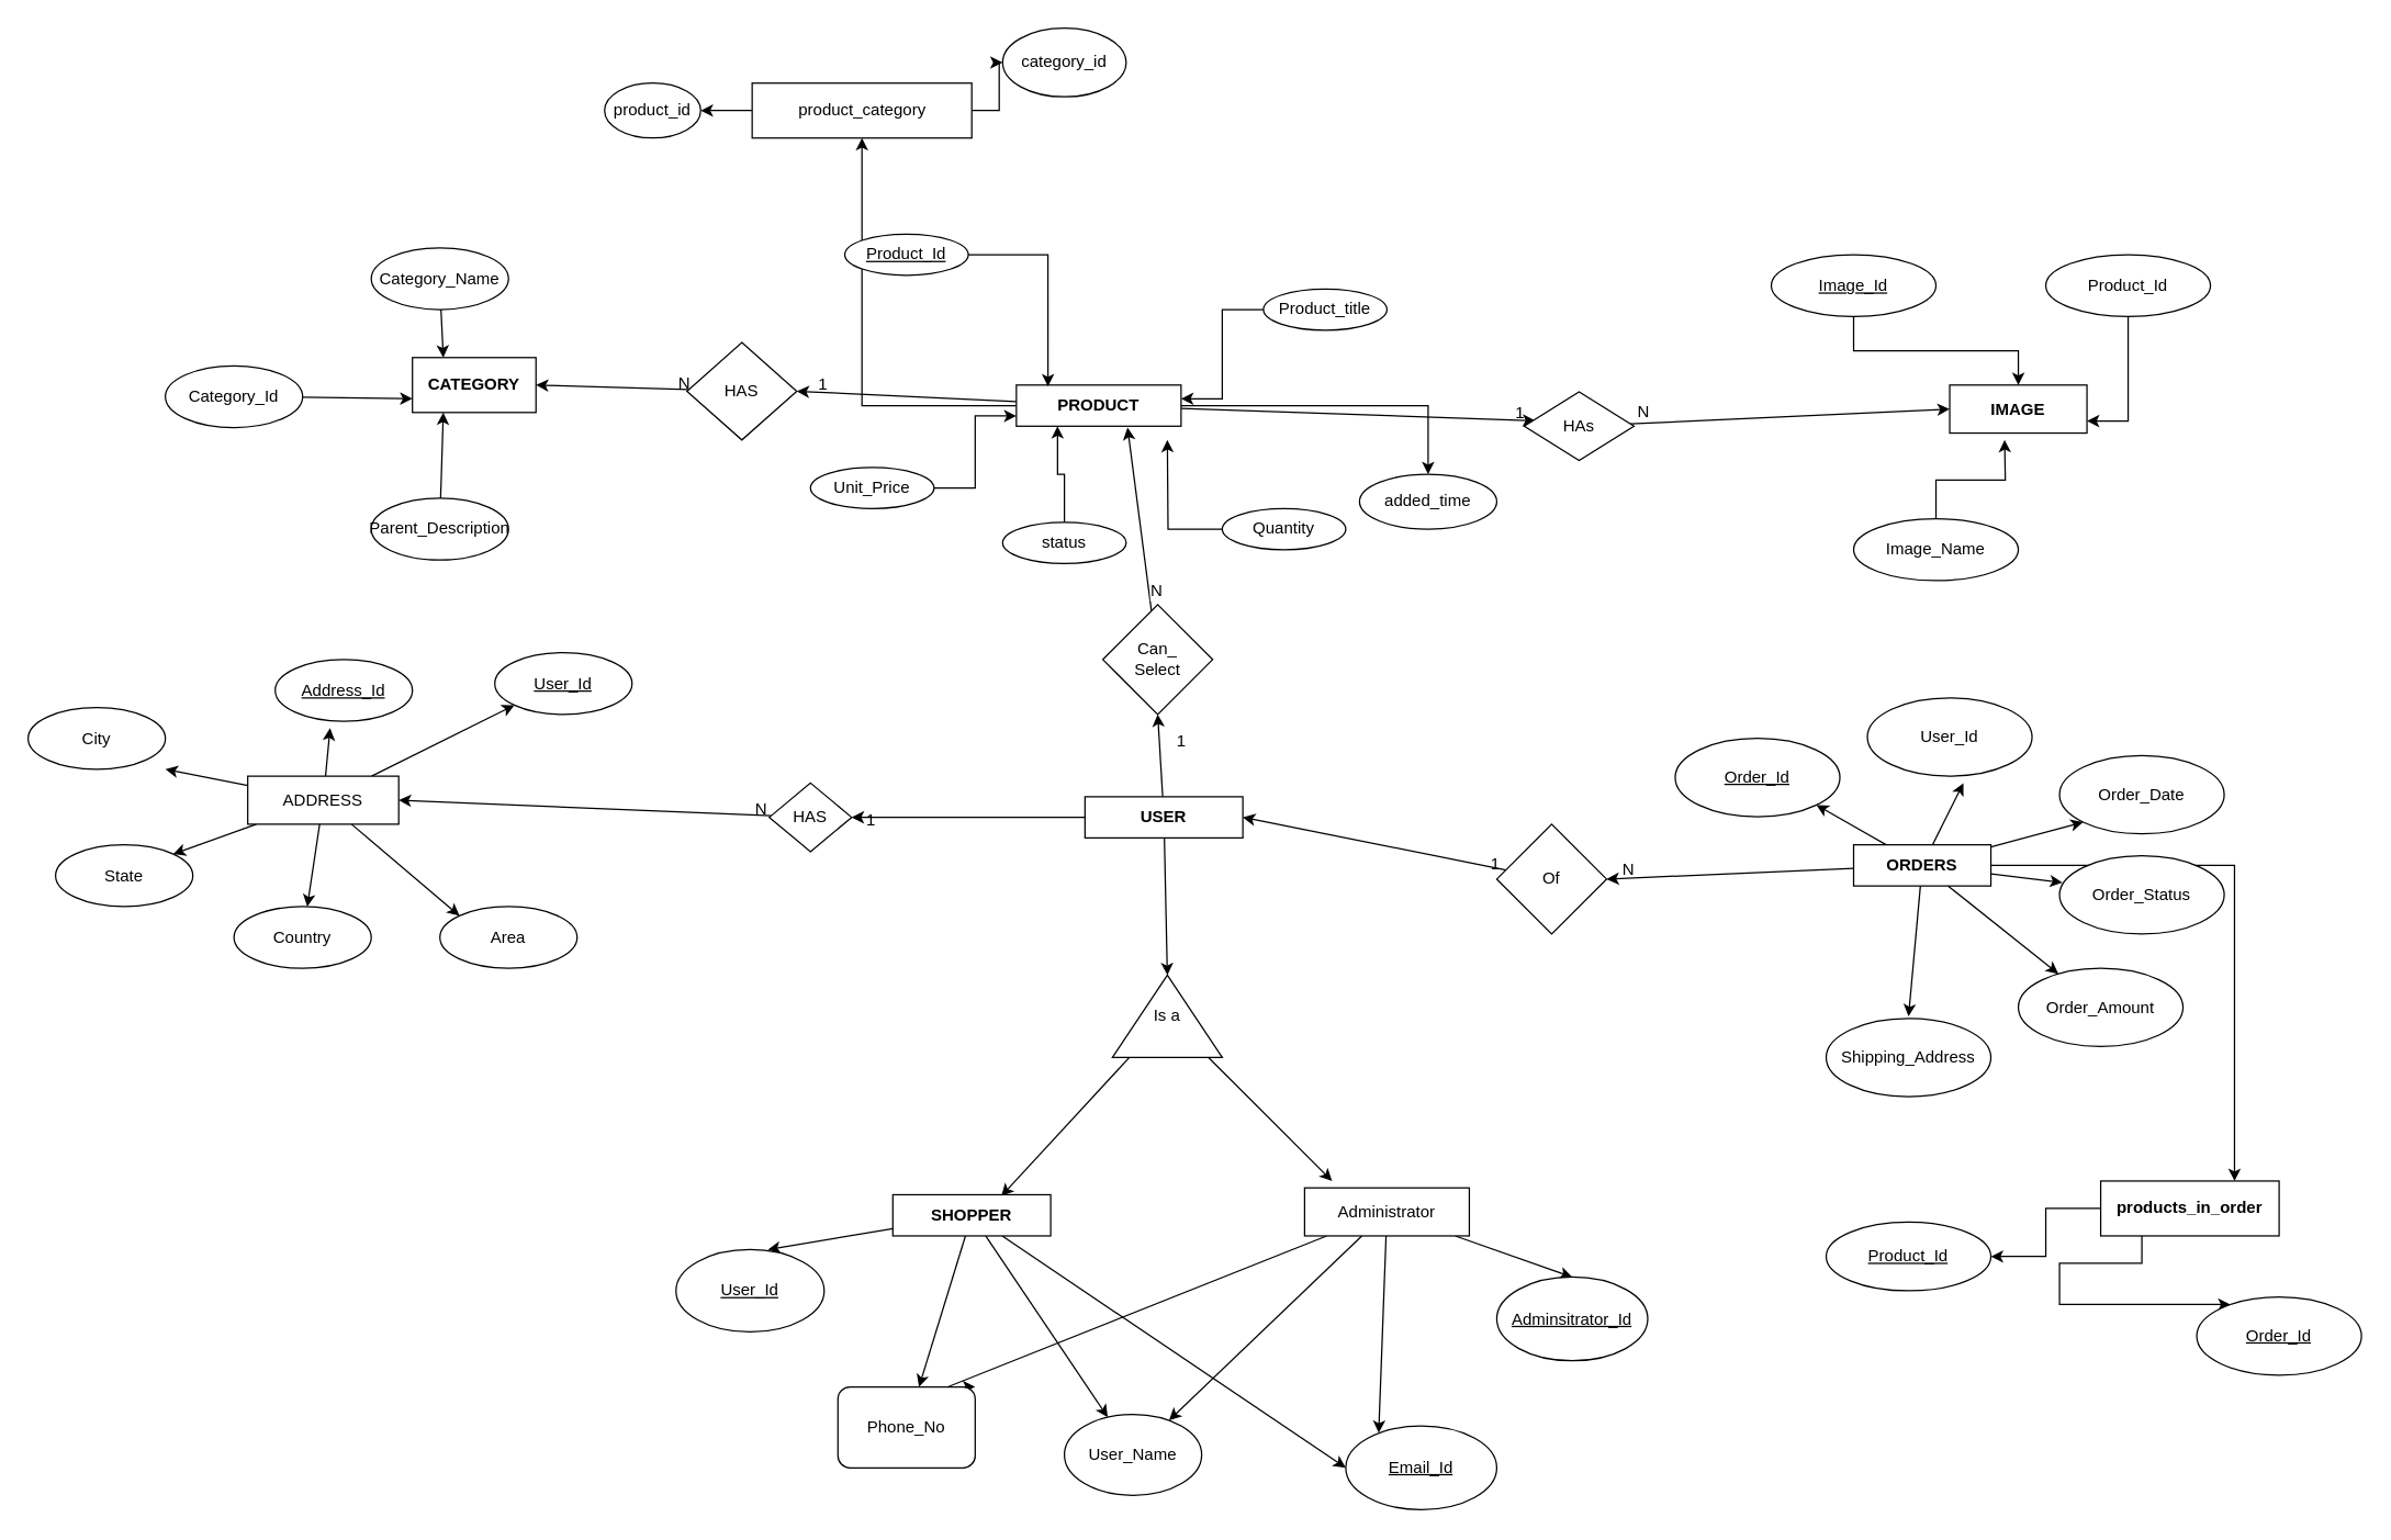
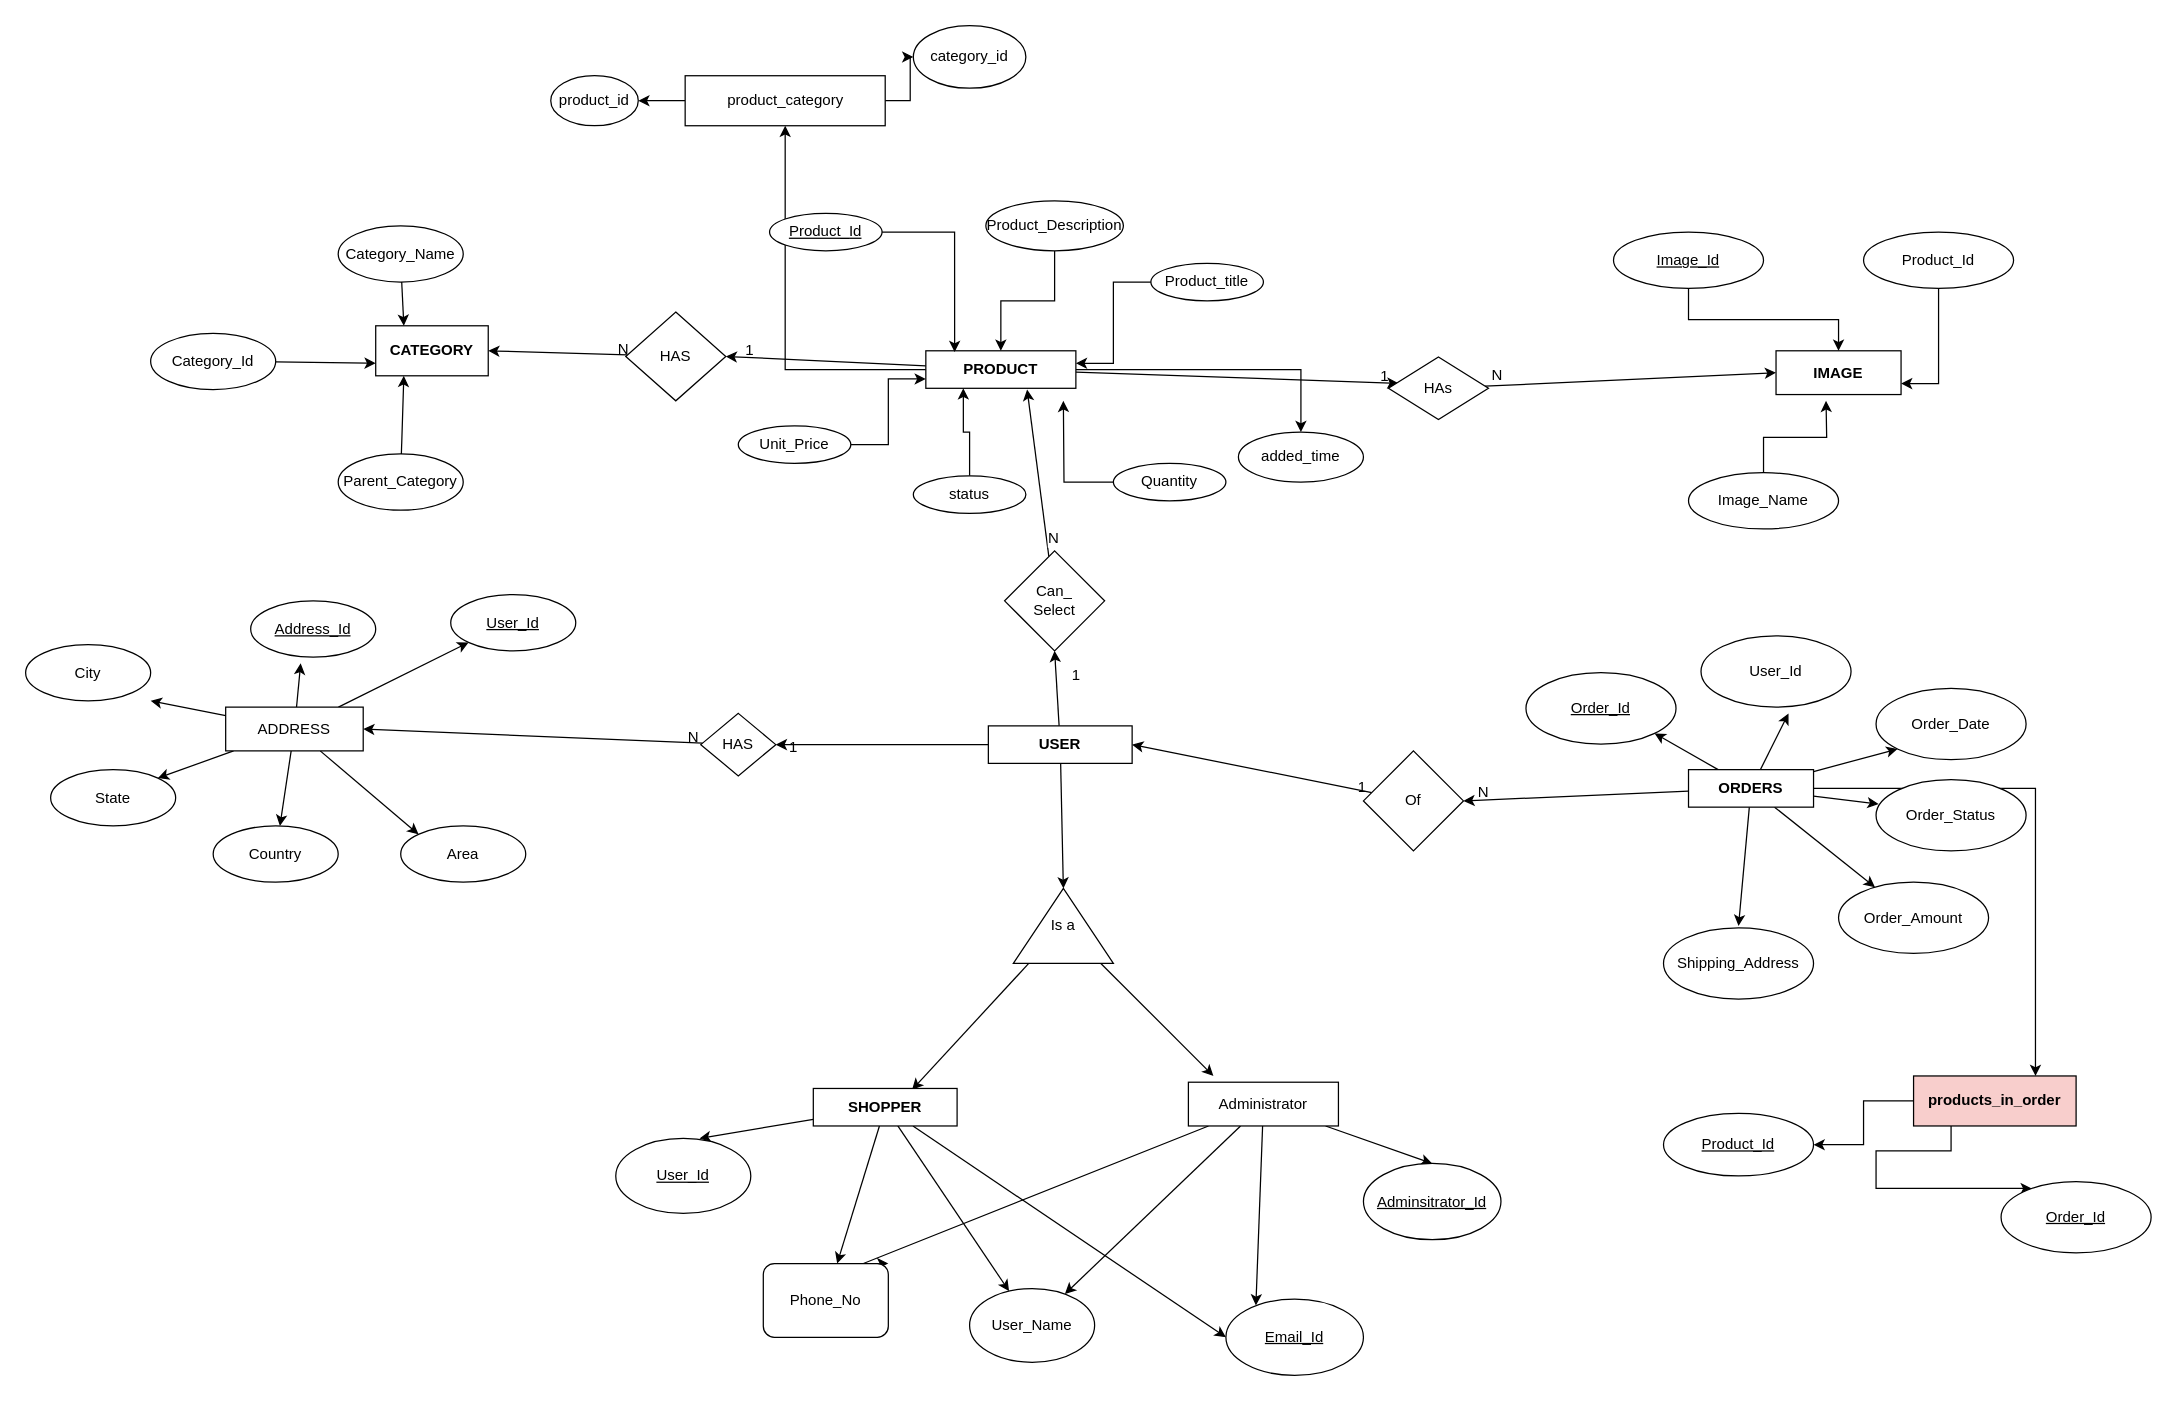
+ <mxCell id="16" value="Product_Description" style="ellipse;whiteSpace=wrap;html=1;" parent="1" vertex="1"><mxGeometry x="788" y="160" width="110" height="40" as="geometry" /></mxCell>
+ <mxCell id="15" value="" style="edgeStyle=orthogonalEdgeStyle;rounded=0;orthogonalLoop=1;jettySize=auto;html=1;" parent="1" source="16" target="6" edge="1"><mxGeometry relative="1" as="geometry" /></mxCell>
- <mxCell id="34" value="Parent_Description" style="ellipse;whiteSpace=wrap;html=1;" parent="1" vertex="1"><mxGeometry x="270" y="362.5" width="100" height="45" as="geometry" /></mxCell>
+ <mxCell id="34" value="Parent_Category" style="ellipse;whiteSpace=wrap;html=1;" parent="1" vertex="1"><mxGeometry x="270" y="362.5" width="100" height="45" as="geometry" /></mxCell>
- <mxCell id="105" value="&lt;b&gt;products_in_order&lt;/b&gt;" style="rounded=0;whiteSpace=wrap;html=1;" parent="1" vertex="1"><mxGeometry x="1530" y="860" width="130" height="40" as="geometry" /></mxCell>
+ <mxCell id="105" value="&lt;b&gt;products_in_order&lt;/b&gt;" style="rounded=0;whiteSpace=wrap;html=1;fillColor=#f8cecc;" parent="1" vertex="1"><mxGeometry x="1530" y="860" width="130" height="40" as="geometry" /></mxCell>
